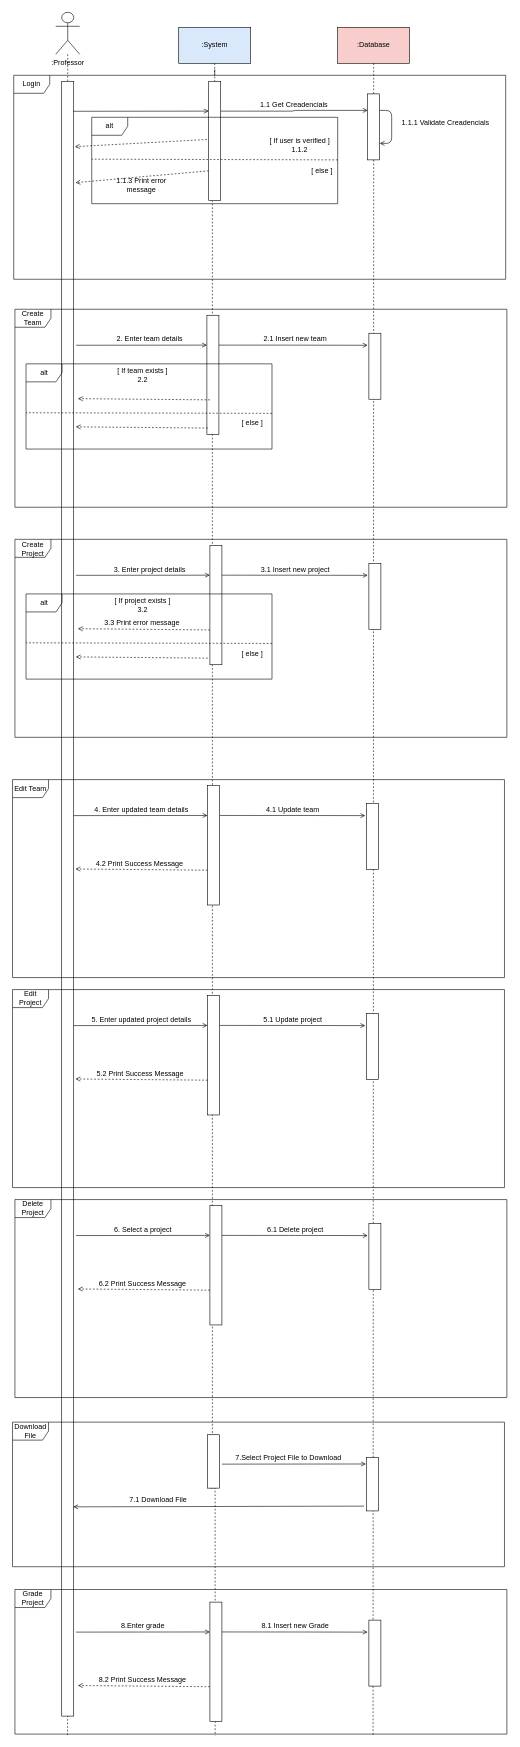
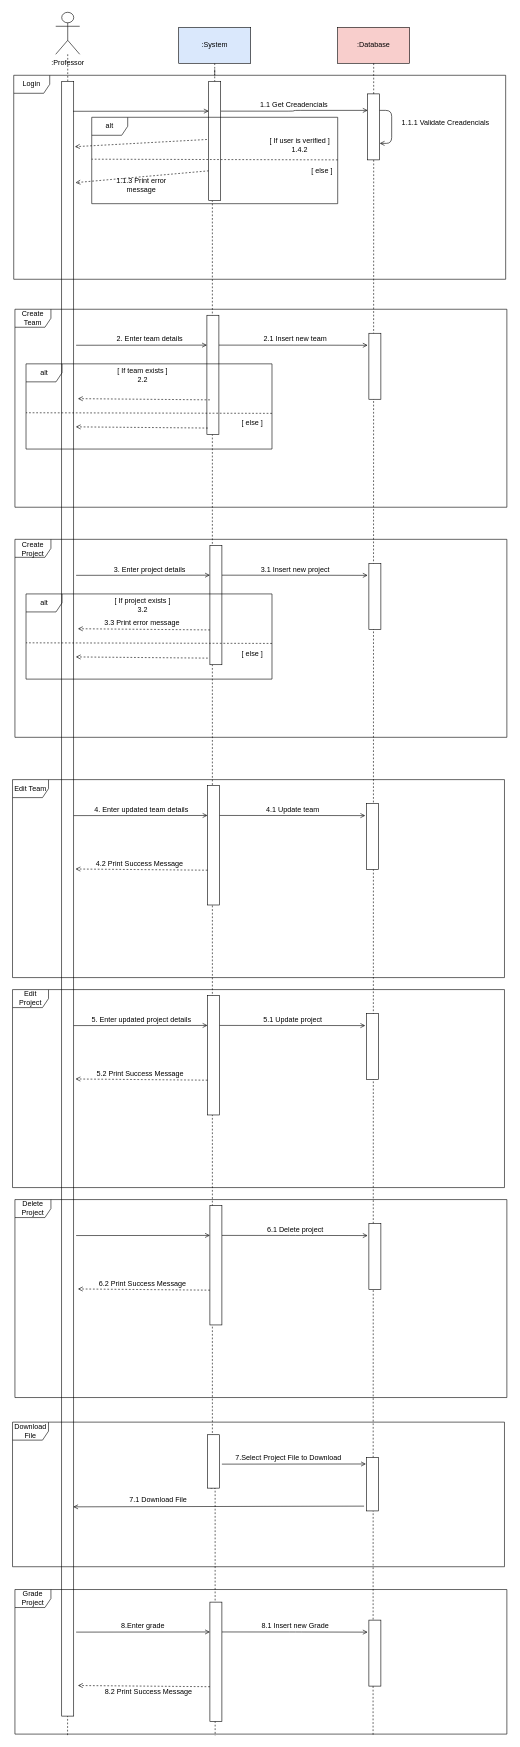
- <mxCell id="22" value="&lt;div&gt;[ If user is verified ]&lt;/div&gt;&lt;div&gt;1.1.2&lt;br&gt;&lt;/div&gt;" style="text;html=1;strokeColor=none;fillColor=none;align=center;verticalAlign=middle;whiteSpace=wrap;rounded=0;" parent="1" vertex="1"><mxGeometry x="438" y="225" width="122" height="34" as="geometry" /></mxCell>
+ <mxCell id="22" value="&lt;div&gt;[ If user is verified ]&lt;/div&gt;&lt;div&gt;1.4.2&lt;br&gt;&lt;/div&gt;" style="text;html=1;strokeColor=none;fillColor=none;align=center;verticalAlign=middle;whiteSpace=wrap;rounded=0;" parent="1" vertex="1"><mxGeometry x="438" y="225" width="122" height="34" as="geometry" /></mxCell>
- <mxCell id="68" value="6. Select a project" style="text;html=1;strokeColor=none;fillColor=none;align=center;verticalAlign=middle;whiteSpace=wrap;rounded=0;" parent="1" vertex="1"><mxGeometry x="173" y="2039" width="129" height="20" as="geometry" /></mxCell>
- <mxCell id="80" value="8.2 Print Success Message" style="text;html=1;strokeColor=none;fillColor=none;align=center;verticalAlign=middle;whiteSpace=wrap;rounded=0;" parent="1" vertex="1"><mxGeometry x="154.5" y="2790" width="164" height="20" as="geometry" /></mxCell>
+ <mxCell id="80" value="8.2 Print Success Message" style="text;html=1;strokeColor=none;fillColor=none;align=center;verticalAlign=middle;whiteSpace=wrap;rounded=0;" parent="1" vertex="1"><mxGeometry x="164.5" y="2810" width="164" height="20" as="geometry" /></mxCell>
